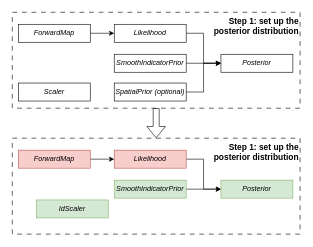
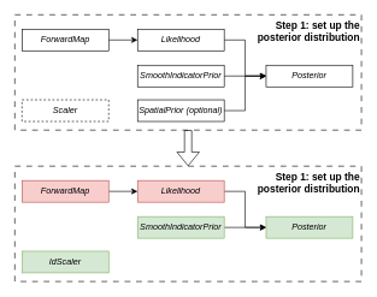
- <mxCell id="13" value="&lt;span style=&quot;font-style: italic;&quot;&gt;Scaler&lt;br&gt;&lt;/span&gt;" style="rounded=0;whiteSpace=wrap;html=1;" parent="1" vertex="1"><mxGeometry x="30" y="138" width="120" height="30" as="geometry" /></mxCell>
+ <mxCell id="13" value="&lt;span style=&quot;font-style: italic;&quot;&gt;Scaler&lt;br&gt;&lt;/span&gt;" style="rounded=0;whiteSpace=wrap;html=1;dashed=1;" parent="1" vertex="1"><mxGeometry x="30" y="138" width="120" height="30" as="geometry" /></mxCell>
- <mxCell id="22" value="&lt;span style=&quot;font-style: italic;&quot;&gt;IdScaler&lt;br&gt;&lt;/span&gt;" style="rounded=0;whiteSpace=wrap;html=1;fillColor=#d5e8d4;strokeColor=#82b366;" parent="1" vertex="1"><mxGeometry x="60" y="333" width="120" height="30" as="geometry" /></mxCell>
+ <mxCell id="22" value="&lt;span style=&quot;font-style: italic;&quot;&gt;IdScaler&lt;br&gt;&lt;/span&gt;" style="rounded=0;whiteSpace=wrap;html=1;fillColor=#d5e8d4;strokeColor=#82b366;" parent="1" vertex="1"><mxGeometry x="30" y="348" width="120" height="30" as="geometry" /></mxCell>
